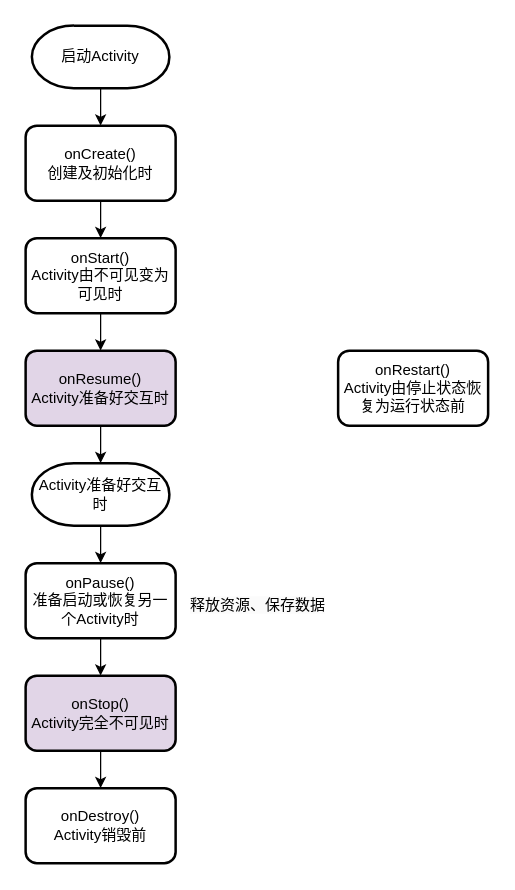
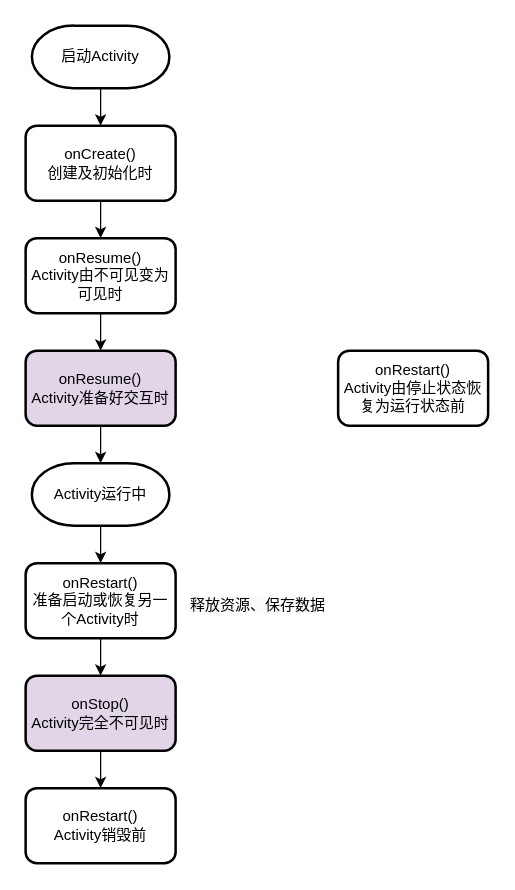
- <mxCell id="7" value="onStart()&lt;br&gt;Activity由不可见变为可见时" style="rounded=1;whiteSpace=wrap;html=1;strokeWidth=2;" vertex="1" parent="1"><mxGeometry x="20" y="190" width="120" height="60" as="geometry" /></mxCell>
+ <mxCell id="7" value="onResume()&lt;br&gt;Activity由不可见变为可见时" style="rounded=1;whiteSpace=wrap;html=1;strokeWidth=2;" vertex="1" parent="1"><mxGeometry x="20" y="190" width="120" height="60" as="geometry" /></mxCell>
- <mxCell id="18" value="Activity准备好交互时" style="strokeWidth=2;html=1;shape=mxgraph.flowchart.terminator;whiteSpace=wrap;" vertex="1" parent="1"><mxGeometry x="25" y="370" width="110" height="50" as="geometry" /></mxCell>
+ <mxCell id="18" value="Activity运行中" style="strokeWidth=2;html=1;shape=mxgraph.flowchart.terminator;whiteSpace=wrap;" vertex="1" parent="1"><mxGeometry x="25" y="370" width="110" height="50" as="geometry" /></mxCell>
- <mxCell id="11" value="onPause()&lt;br&gt;准备启动或恢复另一个Activity时" style="rounded=1;whiteSpace=wrap;html=1;strokeWidth=2;" vertex="1" parent="1"><mxGeometry x="20" y="450" width="120" height="60" as="geometry" /></mxCell>
+ <mxCell id="11" value="onRestart()&lt;br&gt;准备启动或恢复另一个Activity时" style="rounded=1;whiteSpace=wrap;html=1;strokeWidth=2;" vertex="1" parent="1"><mxGeometry x="20" y="450" width="120" height="60" as="geometry" /></mxCell>
- <mxCell id="15" value="onDestroy()&lt;br&gt;Activity销毁前" style="rounded=1;whiteSpace=wrap;html=1;strokeWidth=2;" vertex="1" parent="1"><mxGeometry x="20" y="630" width="120" height="60" as="geometry" /></mxCell>
+ <mxCell id="15" value="onRestart()&lt;br&gt;Activity销毁前" style="rounded=1;whiteSpace=wrap;html=1;strokeWidth=2;" vertex="1" parent="1"><mxGeometry x="20" y="630" width="120" height="60" as="geometry" /></mxCell>
